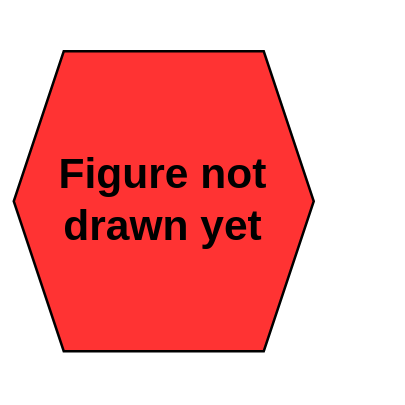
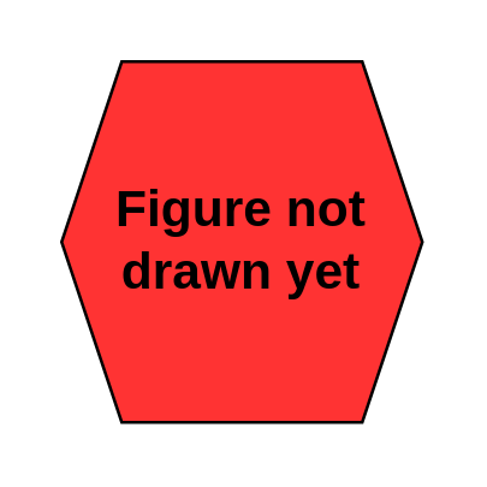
- <mxCell id="2" value="Figure not&lt;br style=&quot;font-size: 17px;&quot;&gt;drawn yet" style="shape=hexagon;perimeter=hexagonPerimeter2;whiteSpace=wrap;html=1;fixedSize=1;fillColor=#FF3333;fontSize=17;fontStyle=1" vertex="1" parent="1"><mxGeometry x="5" y="20" width="120" height="120" as="geometry" /></mxCell>
+ <mxCell id="2" value="Figure not&lt;br style=&quot;font-size: 17px;&quot;&gt;drawn yet" style="shape=hexagon;perimeter=hexagonPerimeter2;whiteSpace=wrap;html=1;fixedSize=1;fillColor=#FF3333;fontSize=17;fontStyle=1" vertex="1" parent="1"><mxGeometry x="20" y="20" width="120" height="120" as="geometry" /></mxCell>
